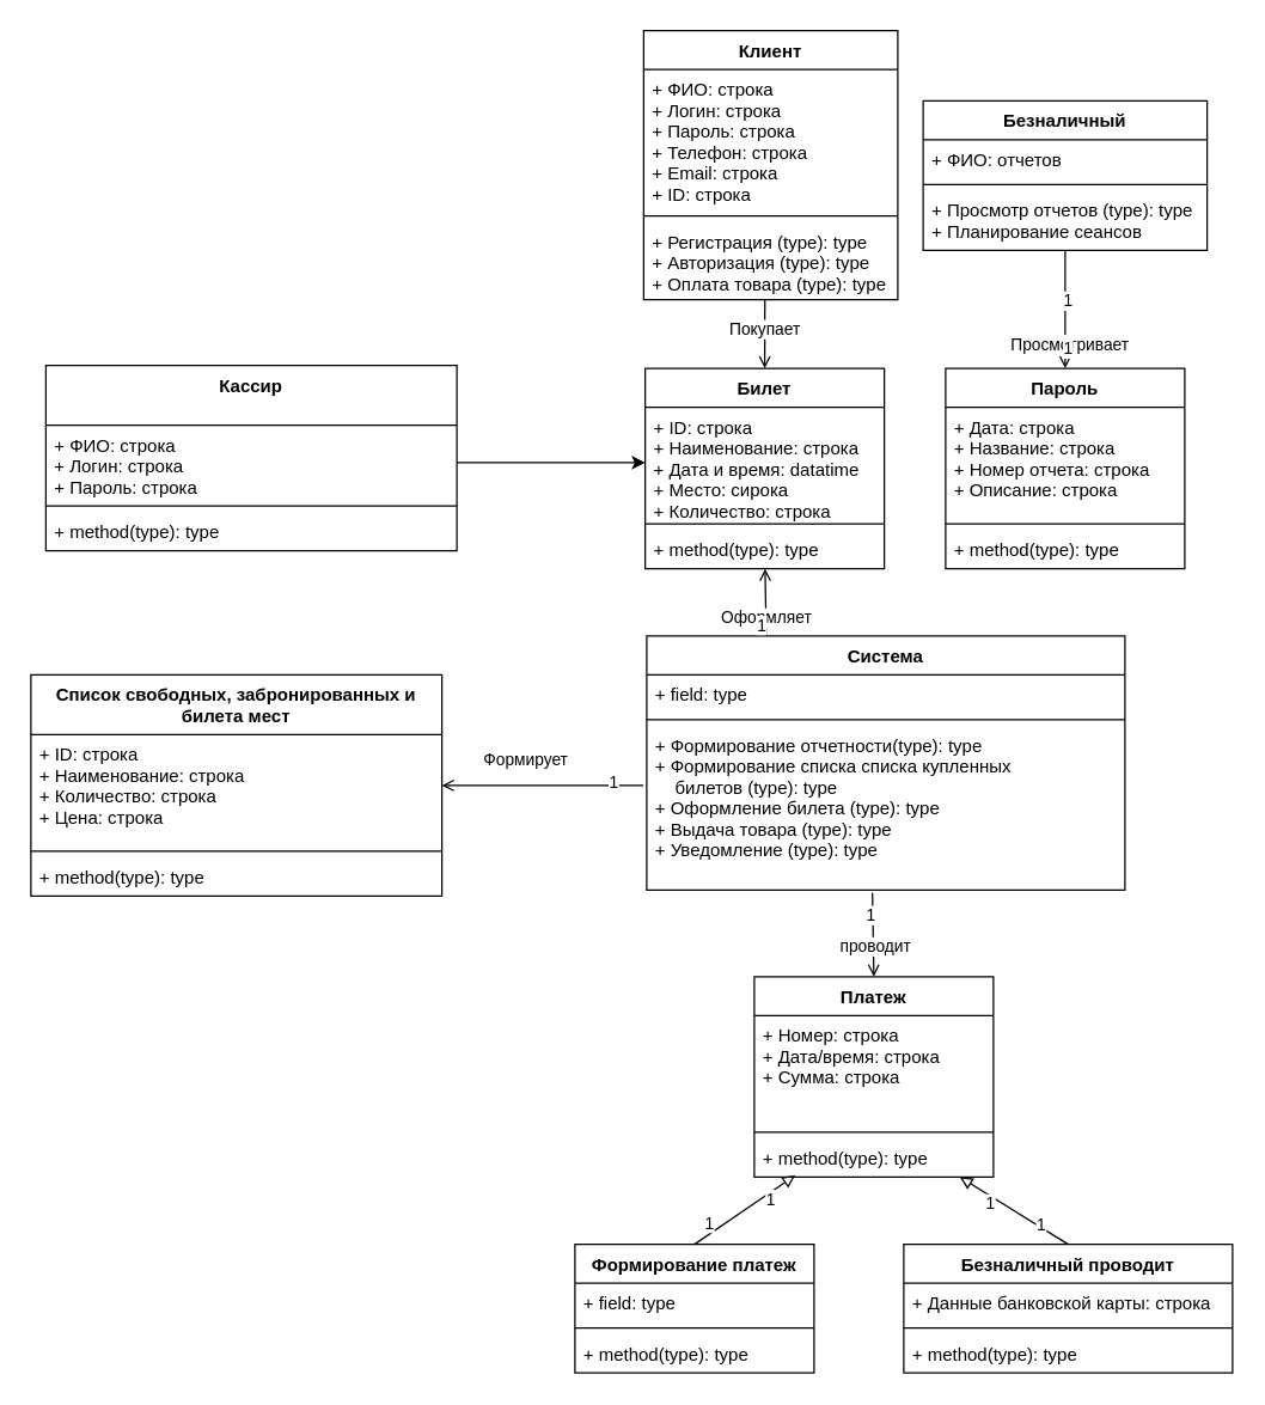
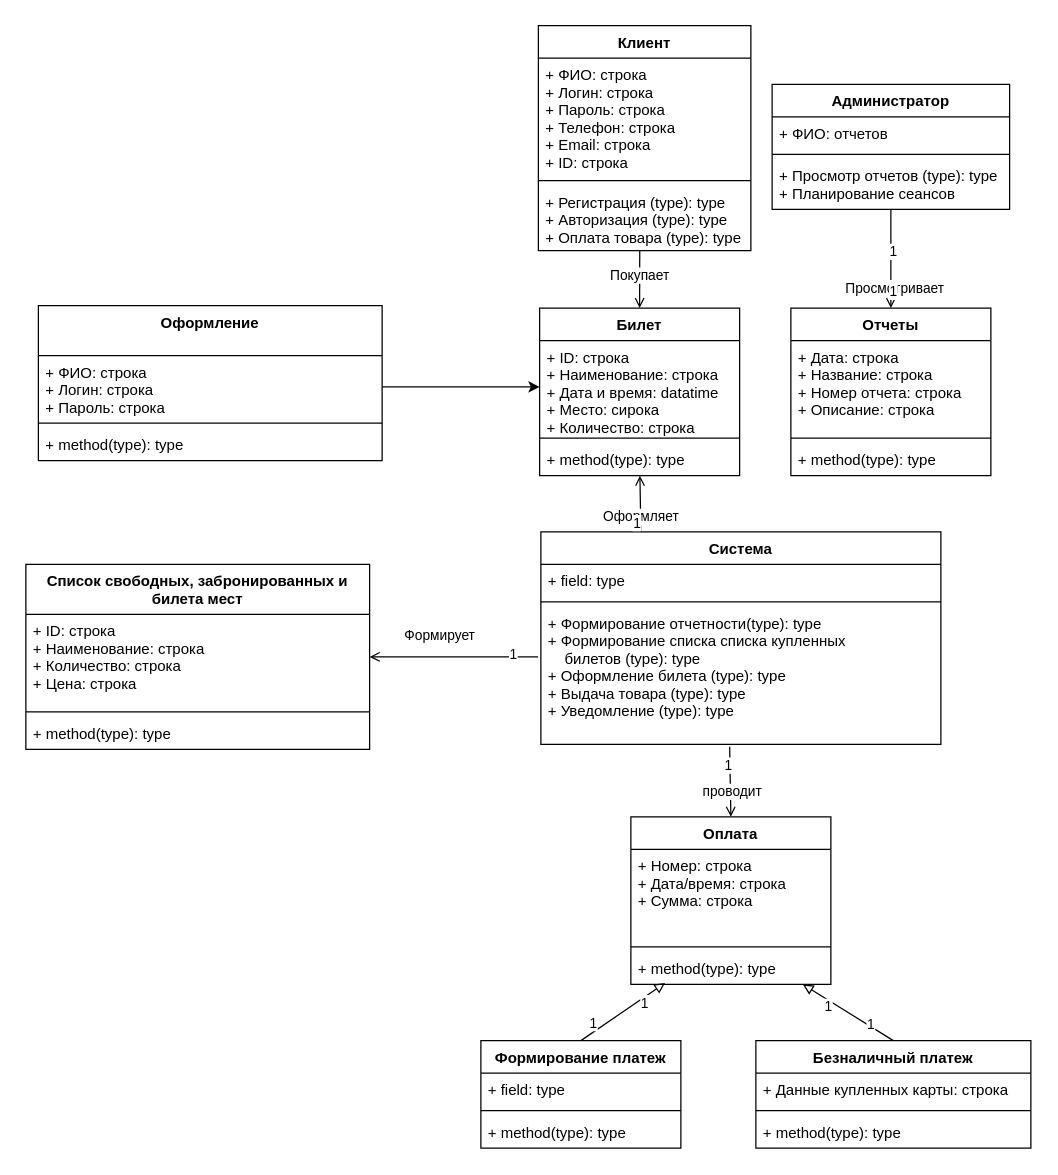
- <mxCell id="14" value="Безналичный" style="swimlane;fontStyle=1;align=center;verticalAlign=top;childLayout=stackLayout;horizontal=1;startSize=26;horizontalStack=0;resizeParent=1;resizeParentMax=0;resizeLast=0;collapsible=1;marginBottom=0;" parent="1" vertex="1"><mxGeometry x="617" y="67" width="190" height="100" as="geometry" /></mxCell>
+ <mxCell id="14" value="Администратор" style="swimlane;fontStyle=1;align=center;verticalAlign=top;childLayout=stackLayout;horizontal=1;startSize=26;horizontalStack=0;resizeParent=1;resizeParentMax=0;resizeLast=0;collapsible=1;marginBottom=0;" parent="1" vertex="1"><mxGeometry x="617" y="67" width="190" height="100" as="geometry" /></mxCell>
- <mxCell id="59" value="Кассир" style="swimlane;fontStyle=1;align=center;verticalAlign=top;childLayout=stackLayout;horizontal=1;startSize=40;horizontalStack=0;resizeParent=1;resizeParentMax=0;resizeLast=0;collapsible=1;marginBottom=0;" vertex="1" parent="1"><mxGeometry x="30" y="244" width="275" height="124" as="geometry" /></mxCell>
+ <mxCell id="59" value="Оформление" style="swimlane;fontStyle=1;align=center;verticalAlign=top;childLayout=stackLayout;horizontal=1;startSize=40;horizontalStack=0;resizeParent=1;resizeParentMax=0;resizeLast=0;collapsible=1;marginBottom=0;" vertex="1" parent="1"><mxGeometry x="30" y="244" width="275" height="124" as="geometry" /></mxCell>
- <mxCell id="2" value="Пароль" style="swimlane;fontStyle=1;align=center;verticalAlign=top;childLayout=stackLayout;horizontal=1;startSize=26;horizontalStack=0;resizeParent=1;resizeParentMax=0;resizeLast=0;collapsible=1;marginBottom=0;" parent="1" vertex="1"><mxGeometry x="632" y="246" width="160" height="134" as="geometry" /></mxCell>
+ <mxCell id="2" value="Отчеты" style="swimlane;fontStyle=1;align=center;verticalAlign=top;childLayout=stackLayout;horizontal=1;startSize=26;horizontalStack=0;resizeParent=1;resizeParentMax=0;resizeLast=0;collapsible=1;marginBottom=0;" parent="1" vertex="1"><mxGeometry x="632" y="246" width="160" height="134" as="geometry" /></mxCell>
- <mxCell id="10" value="Платеж" style="swimlane;fontStyle=1;align=center;verticalAlign=top;childLayout=stackLayout;horizontal=1;startSize=26;horizontalStack=0;resizeParent=1;resizeParentMax=0;resizeLast=0;collapsible=1;marginBottom=0;" parent="1" vertex="1"><mxGeometry x="504" y="653" width="160" height="134" as="geometry" /></mxCell>
+ <mxCell id="10" value="Оплата" style="swimlane;fontStyle=1;align=center;verticalAlign=top;childLayout=stackLayout;horizontal=1;startSize=26;horizontalStack=0;resizeParent=1;resizeParentMax=0;resizeLast=0;collapsible=1;marginBottom=0;" parent="1" vertex="1"><mxGeometry x="504" y="653" width="160" height="134" as="geometry" /></mxCell>
- <mxCell id="22" value="Безналичный проводит" style="swimlane;fontStyle=1;align=center;verticalAlign=top;childLayout=stackLayout;horizontal=1;startSize=26;horizontalStack=0;resizeParent=1;resizeParentMax=0;resizeLast=0;collapsible=1;marginBottom=0;" parent="1" vertex="1"><mxGeometry x="604" y="832" width="220" height="86" as="geometry" /></mxCell>
+ <mxCell id="22" value="Безналичный платеж" style="swimlane;fontStyle=1;align=center;verticalAlign=top;childLayout=stackLayout;horizontal=1;startSize=26;horizontalStack=0;resizeParent=1;resizeParentMax=0;resizeLast=0;collapsible=1;marginBottom=0;" parent="1" vertex="1"><mxGeometry x="604" y="832" width="220" height="86" as="geometry" /></mxCell>
- <mxCell id="23" value="+ Данные банковской карты: строка" style="text;strokeColor=none;fillColor=none;align=left;verticalAlign=top;spacingLeft=4;spacingRight=4;overflow=hidden;rotatable=0;points=[[0,0.5],[1,0.5]];portConstraint=eastwest;" parent="22" vertex="1"><mxGeometry y="26" width="220" height="26" as="geometry" /></mxCell>
+ <mxCell id="23" value="+ Данные купленных карты: строка" style="text;strokeColor=none;fillColor=none;align=left;verticalAlign=top;spacingLeft=4;spacingRight=4;overflow=hidden;rotatable=0;points=[[0,0.5],[1,0.5]];portConstraint=eastwest;" parent="22" vertex="1"><mxGeometry y="26" width="220" height="26" as="geometry" /></mxCell>
